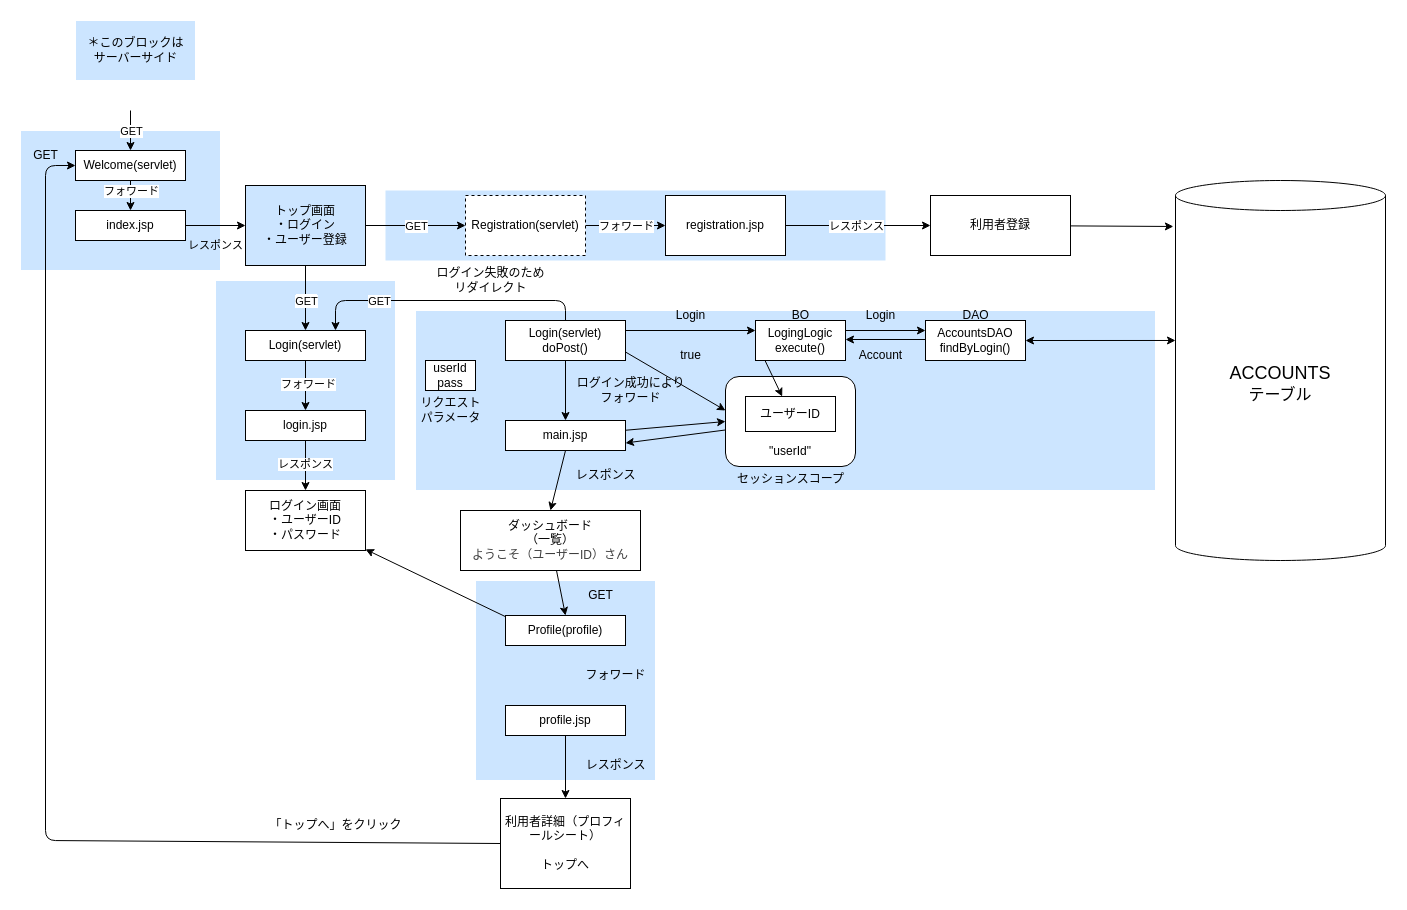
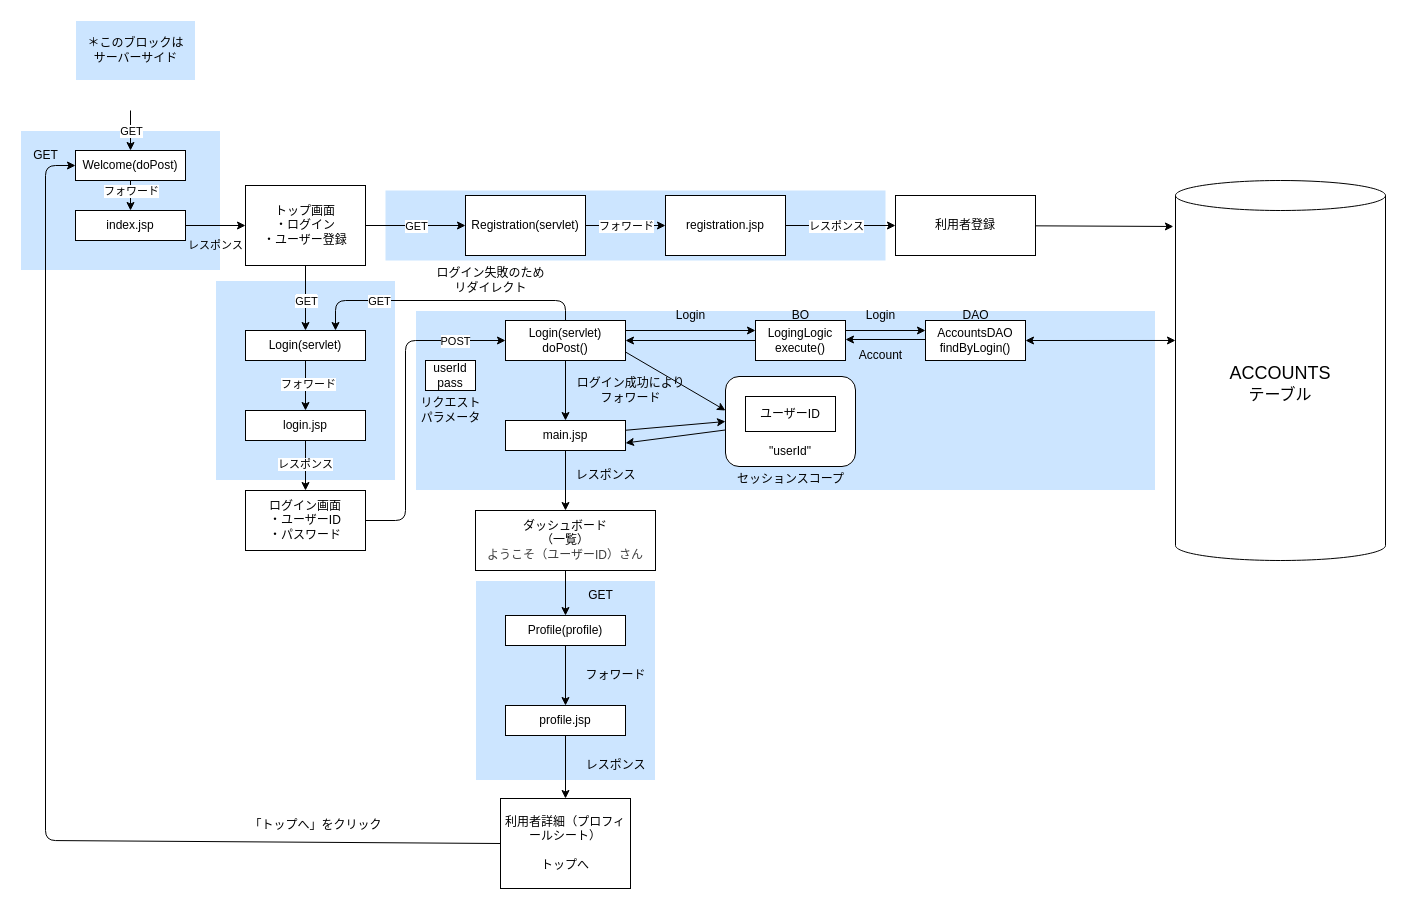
- <mxCell id="14" value="Welcome(servlet)" style="rounded=0;whiteSpace=wrap;html=1;" parent="1" vertex="1"><mxGeometry x="75" y="150" width="110" height="30" as="geometry" /></mxCell>
+ <mxCell id="14" value="Welcome(doPost)" style="rounded=0;whiteSpace=wrap;html=1;" parent="1" vertex="1"><mxGeometry x="75" y="150" width="110" height="30" as="geometry" /></mxCell>
- <mxCell id="23" value="トップ画面&lt;div&gt;&lt;span style=&quot;background-color: transparent;&quot;&gt;・ログイン&lt;/span&gt;&lt;/div&gt;&lt;div&gt;&lt;span style=&quot;background-color: transparent;&quot;&gt;・ユーザー登録&lt;/span&gt;&lt;/div&gt;" style="rounded=0;whiteSpace=wrap;html=1;align=center;fillColor=#cce5ff;" parent="1" vertex="1"><mxGeometry x="245" y="185" width="120" height="80" as="geometry" /></mxCell>
+ <mxCell id="23" value="トップ画面&lt;div&gt;&lt;span style=&quot;background-color: transparent;&quot;&gt;・ログイン&lt;/span&gt;&lt;/div&gt;&lt;div&gt;&lt;span style=&quot;background-color: transparent;&quot;&gt;・ユーザー登録&lt;/span&gt;&lt;/div&gt;" style="rounded=0;whiteSpace=wrap;html=1;align=center;" parent="1" vertex="1"><mxGeometry x="245" y="185" width="120" height="80" as="geometry" /></mxCell>
- <mxCell id="67" value="Registration(servlet)" style="rounded=0;whiteSpace=wrap;html=1;dashed=1;" parent="1" vertex="1"><mxGeometry x="465" y="195" width="120" height="60" as="geometry" /></mxCell>
+ <mxCell id="67" value="Registration(servlet)" style="rounded=0;whiteSpace=wrap;html=1;" parent="1" vertex="1"><mxGeometry x="465" y="195" width="120" height="60" as="geometry" /></mxCell>
- <mxCell id="9" value="利用者登録" style="rounded=0;whiteSpace=wrap;html=1;" parent="1" vertex="1"><mxGeometry x="930" y="195" width="140" height="60" as="geometry" /></mxCell>
+ <mxCell id="9" value="利用者登録" style="rounded=0;whiteSpace=wrap;html=1;" parent="1" vertex="1"><mxGeometry x="895" y="195" width="140" height="60" as="geometry" /></mxCell>
- <mxCell id="85" value="true" style="text;html=1;align=center;verticalAlign=middle;resizable=0;points=[];autosize=1;strokeColor=none;fillColor=none;" parent="1" vertex="1"><mxGeometry x="670" y="340" width="40" height="30" as="geometry" /></mxCell>
- <mxCell id="74" style="edgeStyle=none;html=1;exitX=0;exitY=0.5;exitDx=0;exitDy=0;" parent="1" source="75" target="49" edge="1"><mxGeometry relative="1" as="geometry" /></mxCell>
+ <mxCell id="74" style="edgeStyle=none;html=1;exitX=0;exitY=0.5;exitDx=0;exitDy=0;entryX=1;entryY=0.5;entryDx=0;entryDy=0;" parent="1" source="75" target="38" edge="1"><mxGeometry relative="1" as="geometry" /></mxCell>
+ <mxCell id="31" style="edgeStyle=none;html=1;exitX=1;exitY=0.5;exitDx=0;exitDy=0;entryX=0;entryY=0.5;entryDx=0;entryDy=0;" parent="1" source="33" target="38" edge="1"><mxGeometry relative="1" as="geometry"><Array as="points"><mxPoint x="405" y="520" /><mxPoint x="405" y="340" /></Array></mxGeometry></mxCell>
+ <mxCell id="32" value="POST" style="edgeLabel;html=1;align=center;verticalAlign=middle;resizable=0;points=[];" parent="31" vertex="1" connectable="0"><mxGeometry x="0.536" y="-1" relative="1" as="geometry"><mxPoint x="23" y="-1" as="offset" /></mxGeometry></mxCell>
- <mxCell id="8" value="&lt;div&gt;&lt;span style=&quot;background-color: transparent;&quot;&gt;ダッシュボード&lt;/span&gt;&lt;/div&gt;&lt;div&gt;（一覧）&lt;/div&gt;&lt;div&gt;&lt;span style=&quot;color: rgb(63, 63, 63);&quot;&gt;ようこそ&lt;/span&gt;&lt;span style=&quot;color: rgb(63, 63, 63); background-color: transparent;&quot;&gt;（ユーザーID）さん&lt;/span&gt;&lt;/div&gt;" style="rounded=0;whiteSpace=wrap;html=1;" parent="1" vertex="1"><mxGeometry x="460" y="510" width="180" height="60" as="geometry" /></mxCell>
+ <mxCell id="8" value="&lt;div&gt;&lt;span style=&quot;background-color: transparent;&quot;&gt;ダッシュボード&lt;/span&gt;&lt;/div&gt;&lt;div&gt;（一覧）&lt;/div&gt;&lt;div&gt;&lt;span style=&quot;color: rgb(63, 63, 63);&quot;&gt;ようこそ&lt;/span&gt;&lt;span style=&quot;color: rgb(63, 63, 63); background-color: transparent;&quot;&gt;（ユーザーID）さん&lt;/span&gt;&lt;/div&gt;" style="rounded=0;whiteSpace=wrap;html=1;" parent="1" vertex="1"><mxGeometry x="475" y="510" width="180" height="60" as="geometry" /></mxCell>
- <mxCell id="54" style="edgeStyle=none;html=1;exitX=0.5;exitY=1;exitDx=0;exitDy=0;" parent="1" source="55" target="33" edge="1"><mxGeometry relative="1" as="geometry" /></mxCell>
+ <mxCell id="54" style="edgeStyle=none;html=1;exitX=0.5;exitY=1;exitDx=0;exitDy=0;entryX=0.5;entryY=0;entryDx=0;entryDy=0;" parent="1" source="55" target="53" edge="1"><mxGeometry relative="1" as="geometry" /></mxCell>
- <mxCell id="59" value="「トップへ」をクリック" style="text;html=1;align=center;verticalAlign=middle;resizable=0;points=[];autosize=1;strokeColor=none;fillColor=none;" parent="1" vertex="1"><mxGeometry x="255" y="810" width="160" height="30" as="geometry" /></mxCell>
+ <mxCell id="59" value="「トップへ」をクリック" style="text;html=1;align=center;verticalAlign=middle;resizable=0;points=[];autosize=1;strokeColor=none;fillColor=none;" parent="1" vertex="1"><mxGeometry x="235" y="810" width="160" height="30" as="geometry" /></mxCell>
